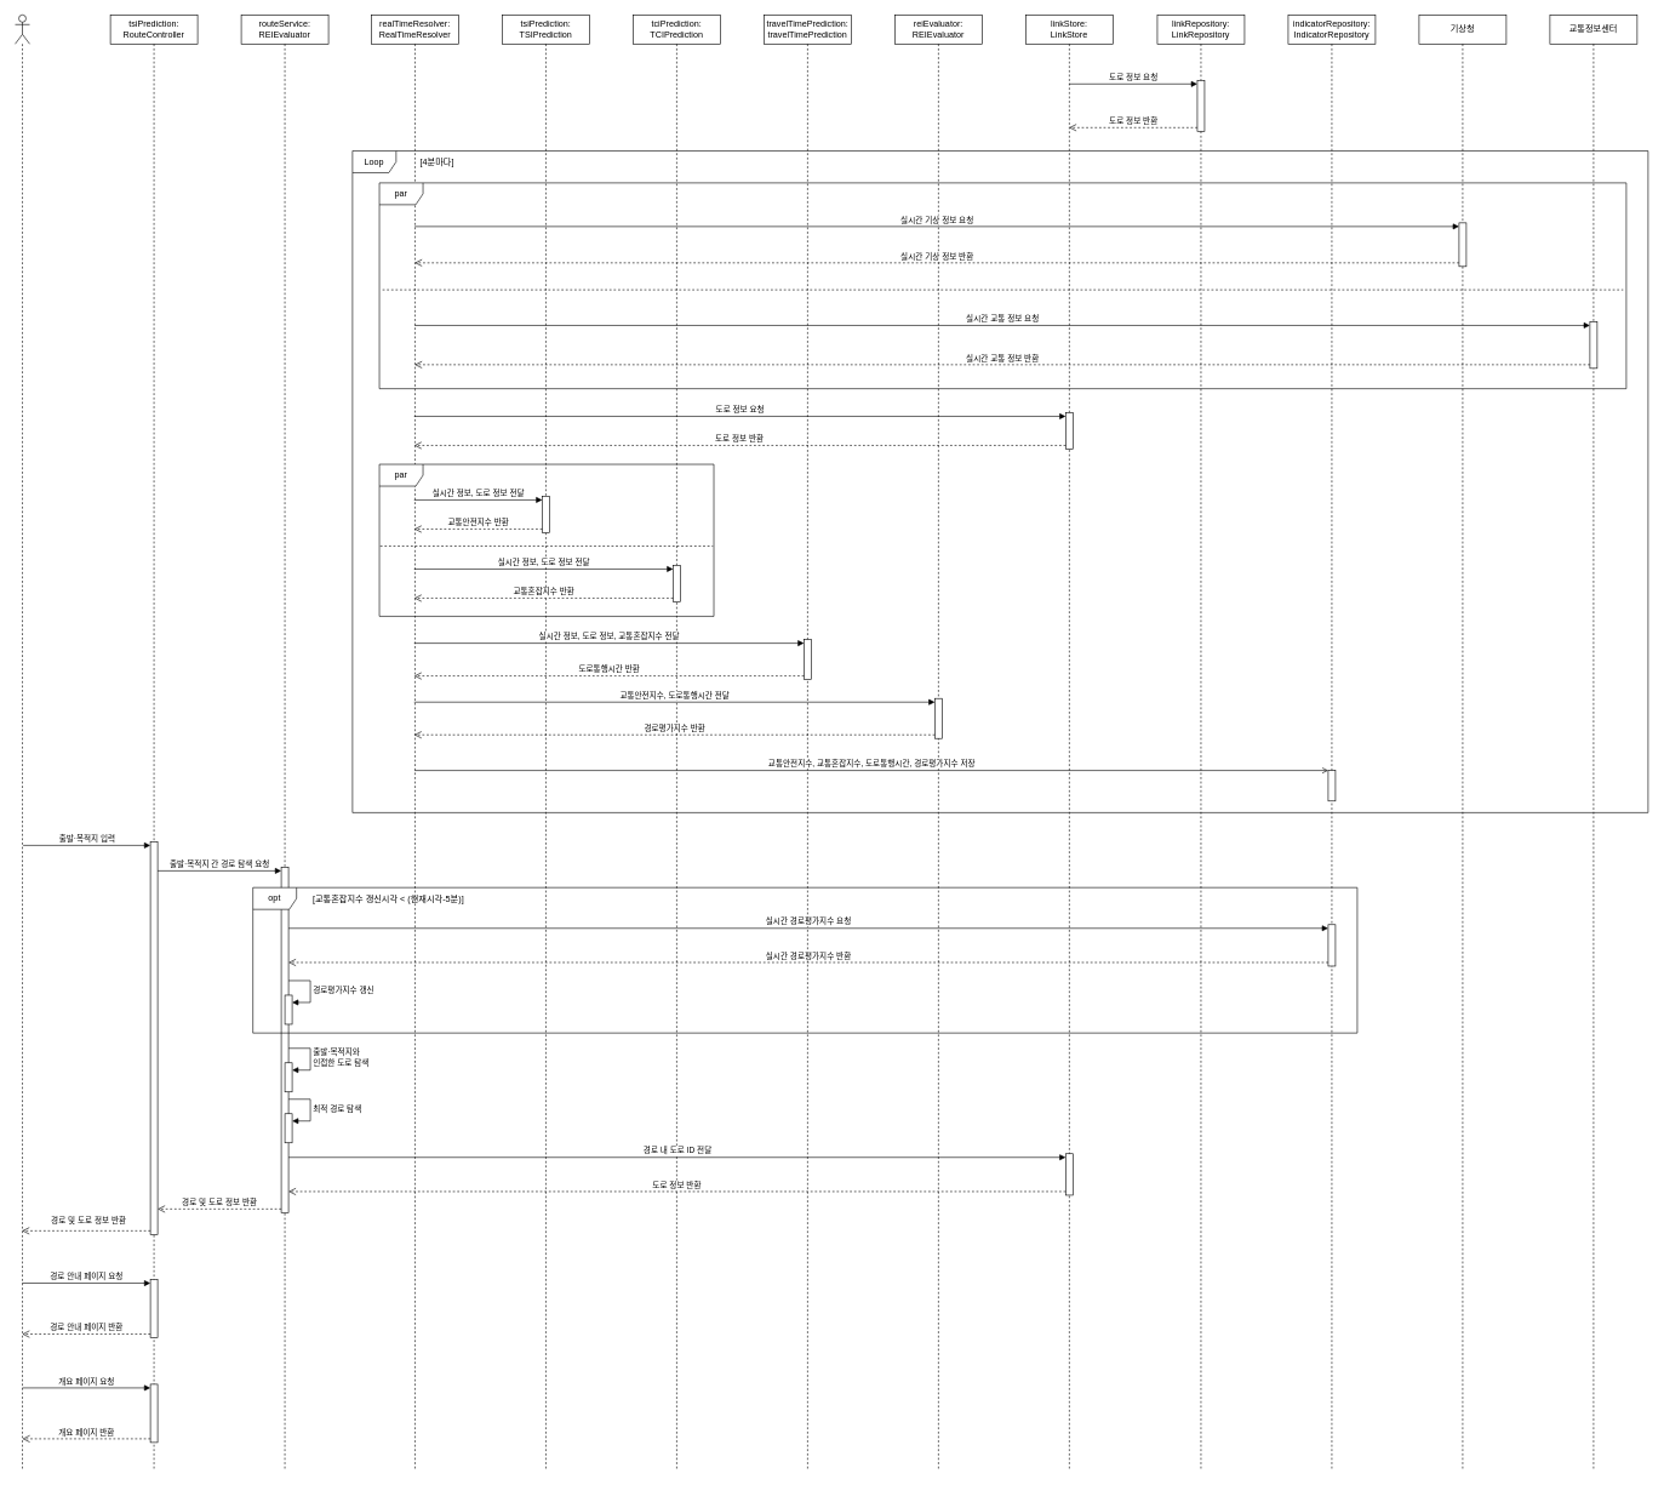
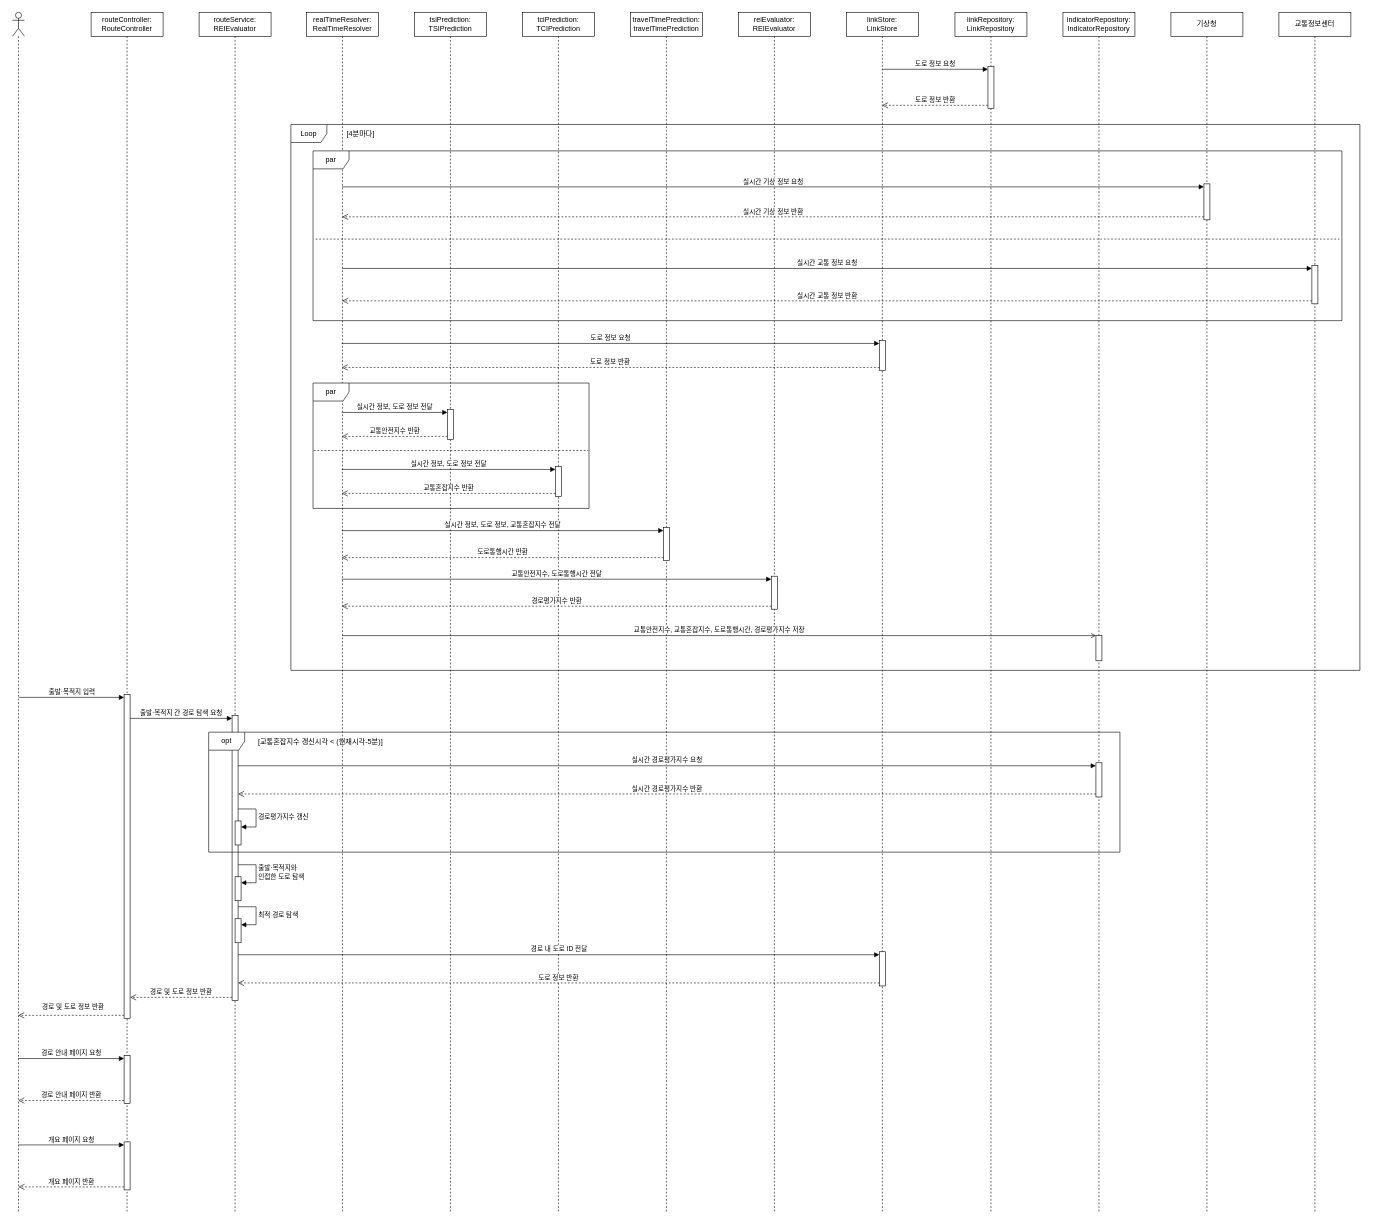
- <mxCell id="5" value="tsiPrediction: RouteController" style="shape=umlLifeline;perimeter=lifelinePerimeter;whiteSpace=wrap;html=1;container=1;dropTarget=0;collapsible=0;recursiveResize=0;outlineConnect=0;portConstraint=eastwest;newEdgeStyle={&quot;curved&quot;:0,&quot;rounded&quot;:0};" parent="1" vertex="1"><mxGeometry x="151" y="20" width="120" height="2000" as="geometry" /></mxCell>
+ <mxCell id="5" value="routeController: RouteController" style="shape=umlLifeline;perimeter=lifelinePerimeter;whiteSpace=wrap;html=1;container=1;dropTarget=0;collapsible=0;recursiveResize=0;outlineConnect=0;portConstraint=eastwest;newEdgeStyle={&quot;curved&quot;:0,&quot;rounded&quot;:0};" parent="1" vertex="1"><mxGeometry x="151" y="20" width="120" height="2000" as="geometry" /></mxCell>
